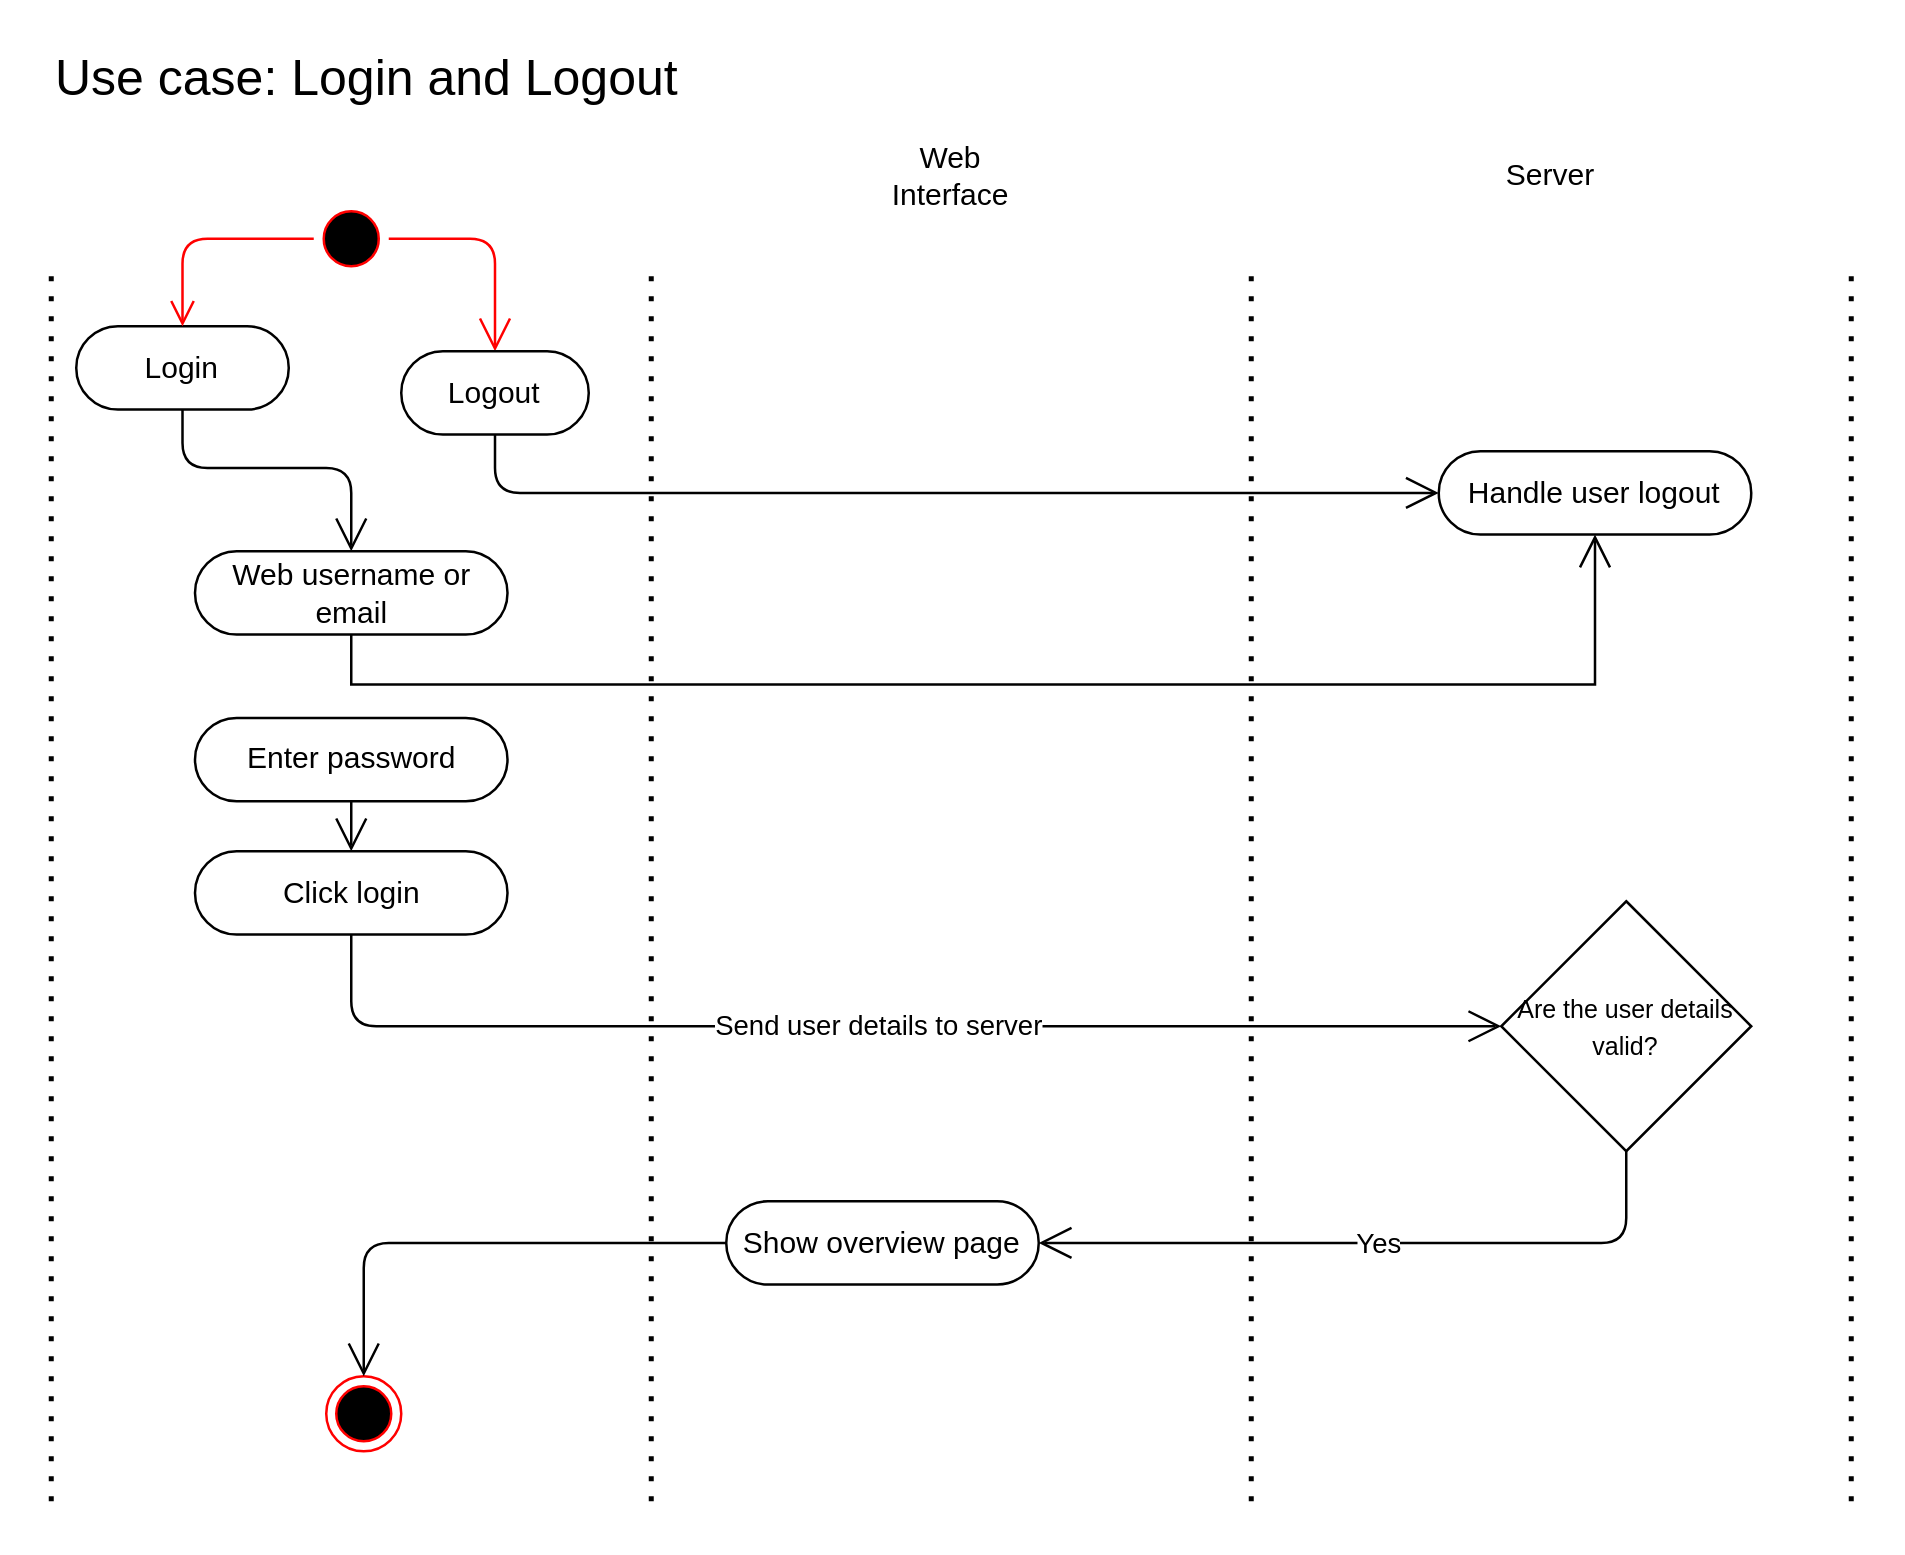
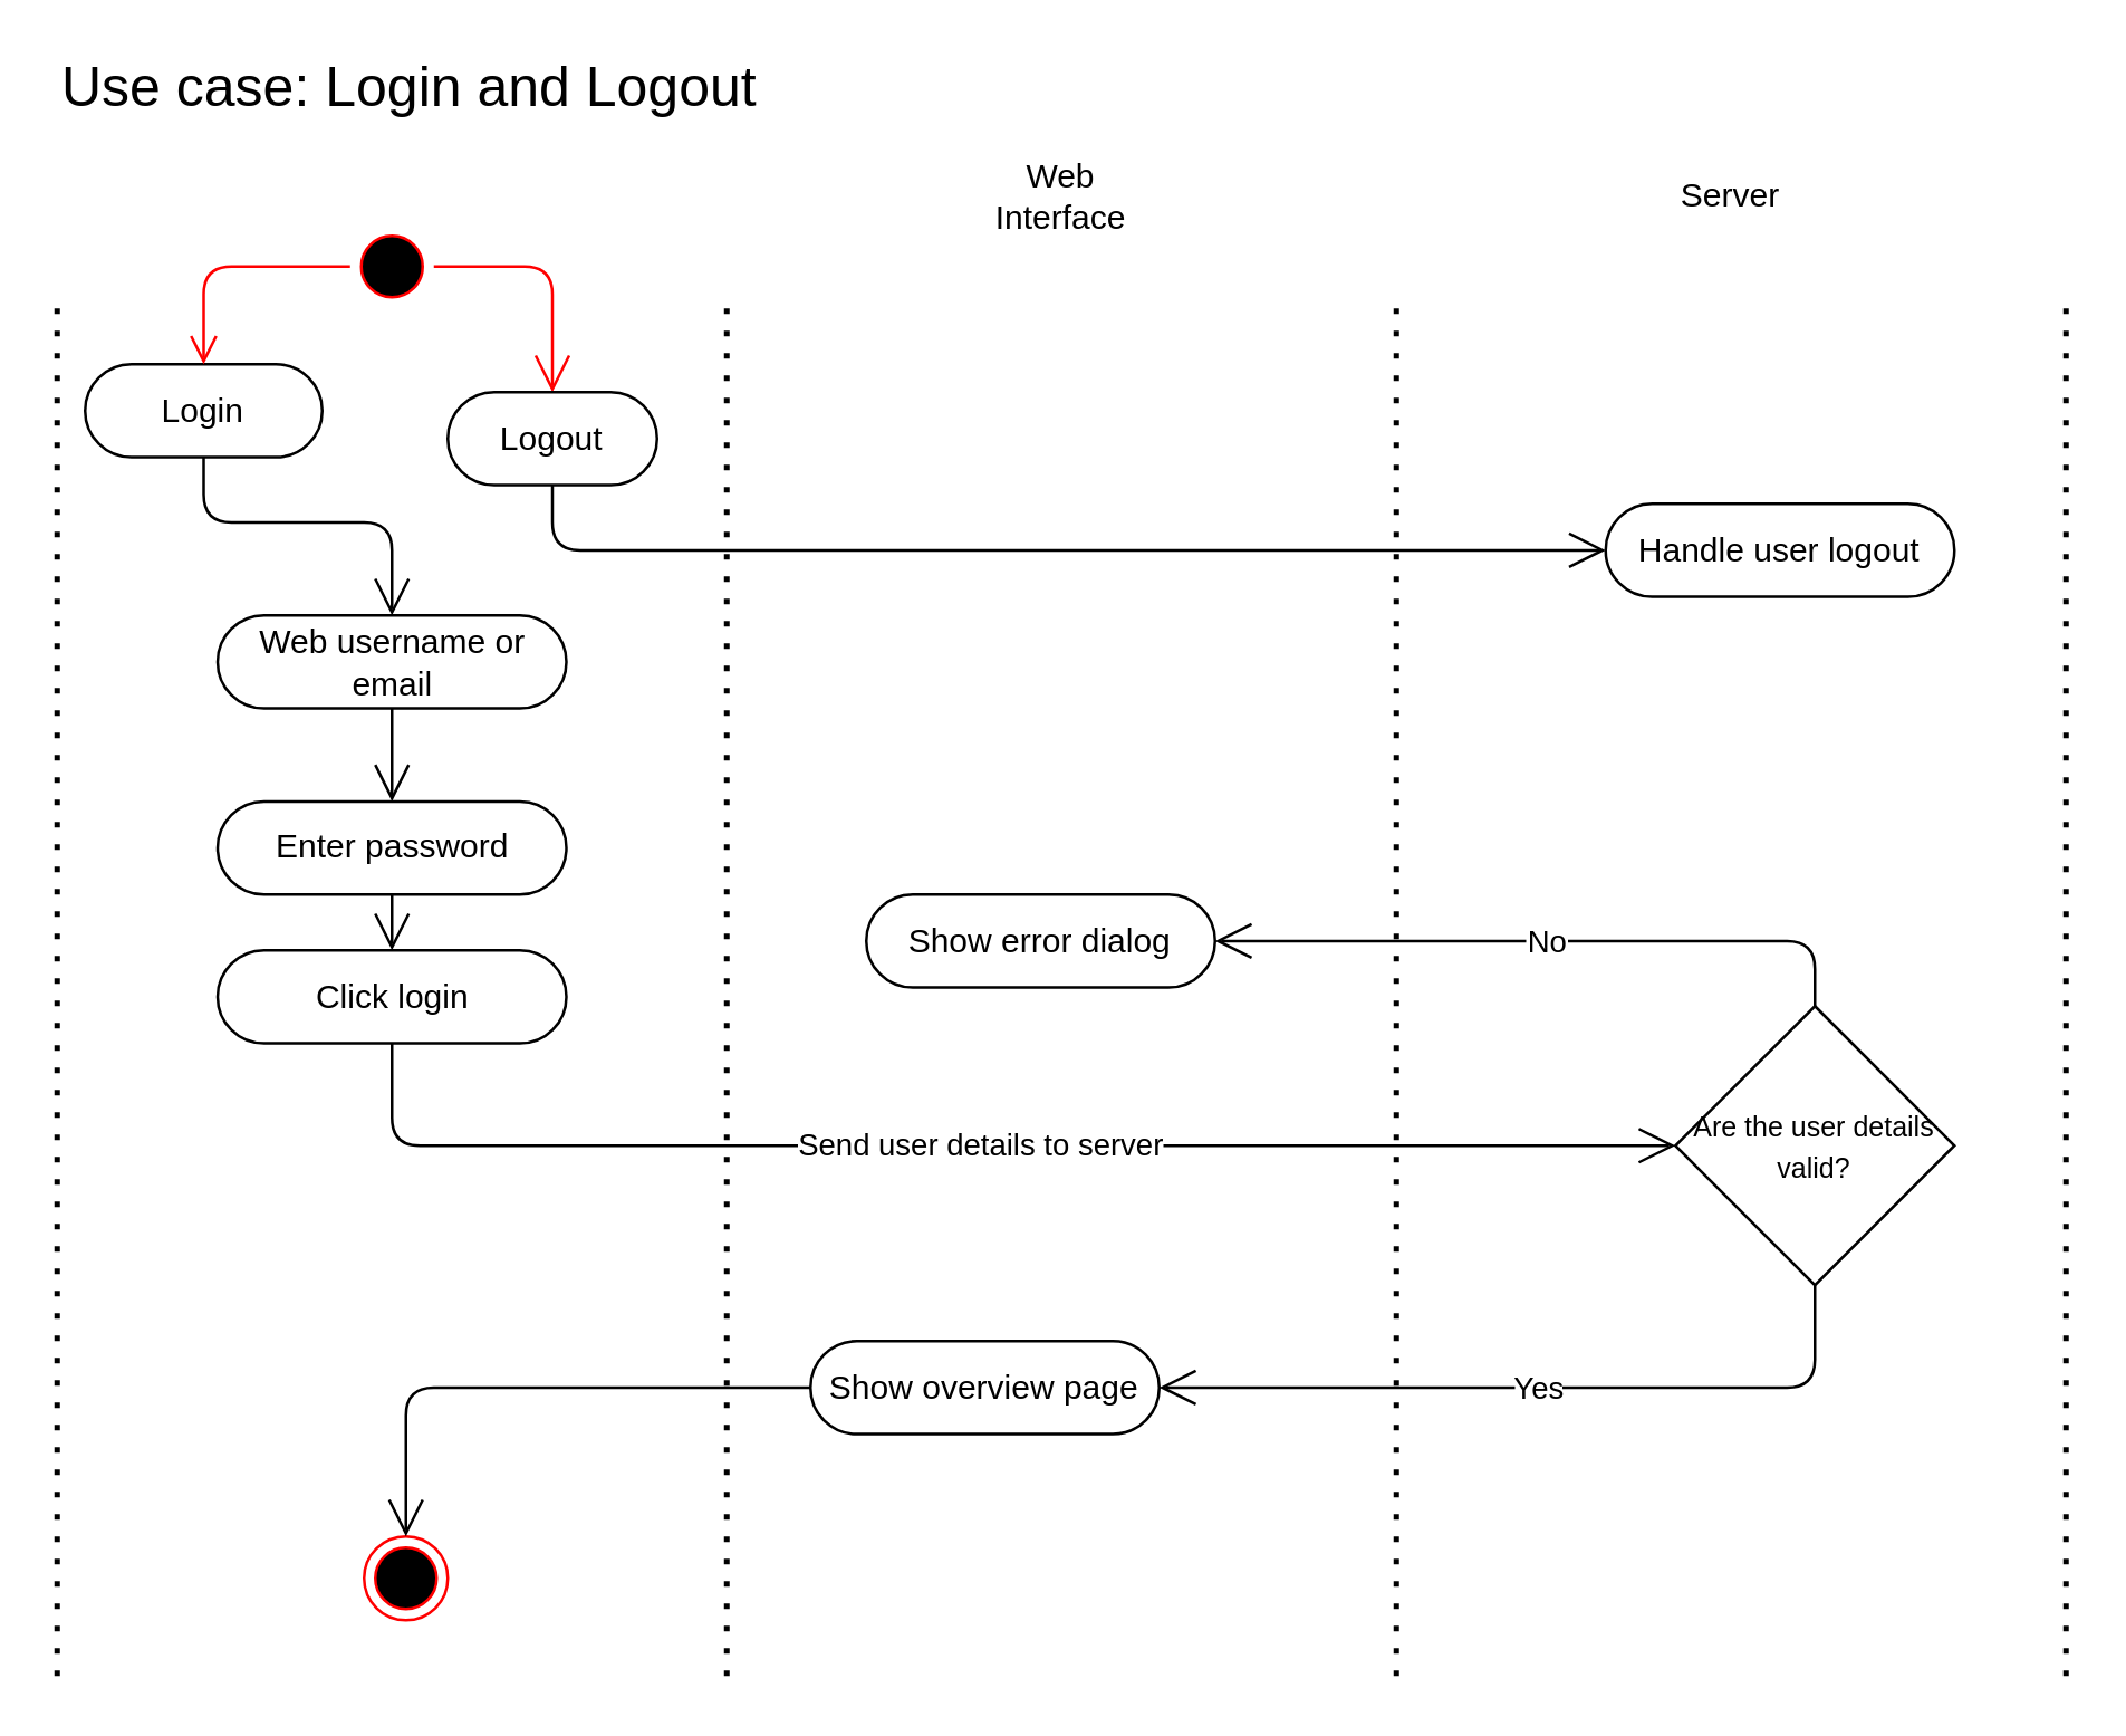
- <mxCell id="10" style="edgeStyle=orthogonalEdgeStyle;rounded=0;orthogonalLoop=1;jettySize=auto;html=1;exitX=0.5;exitY=1;exitDx=0;exitDy=0;startArrow=none;startFill=0;endArrow=open;endFill=0;endSize=11;" edge="1" parent="1" source="11" target="22"><mxGeometry relative="1" as="geometry" /></mxCell>
+ <mxCell id="10" style="edgeStyle=orthogonalEdgeStyle;rounded=0;orthogonalLoop=1;jettySize=auto;html=1;exitX=0.5;exitY=1;exitDx=0;exitDy=0;entryX=0.5;entryY=0;entryDx=0;entryDy=0;startArrow=none;startFill=0;endArrow=open;endFill=0;endSize=11;" edge="1" parent="1" source="11" target="24"><mxGeometry relative="1" as="geometry" /></mxCell>
+ <mxCell id="17" value="Show error dialog" style="rounded=1;whiteSpace=wrap;html=1;arcSize=50;fillColor=none;" parent="1" vertex="1"><mxGeometry x="310" y="320" width="125" height="33.33" as="geometry" /></mxCell>
+ <mxCell id="28" value="No" style="edgeStyle=orthogonalEdgeStyle;rounded=1;orthogonalLoop=1;jettySize=auto;html=1;exitX=0.5;exitY=0;exitDx=0;exitDy=0;entryX=1;entryY=0.5;entryDx=0;entryDy=0;startArrow=none;startFill=0;endArrow=open;endFill=0;endSize=11;" edge="1" parent="1" source="29" target="17"><mxGeometry relative="1" as="geometry" /></mxCell>
